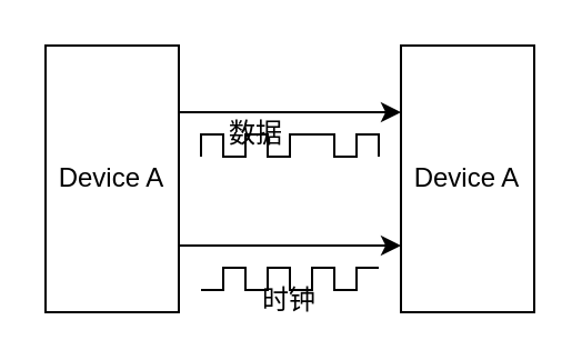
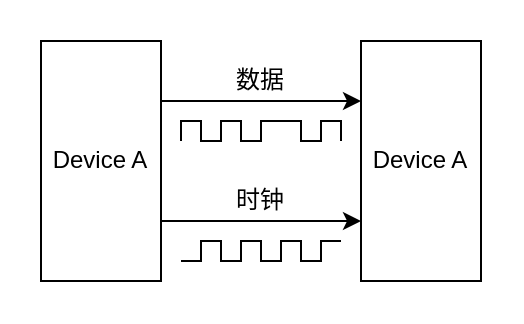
- <mxCell id="7" value="数据" style="text;html=1;strokeColor=none;fillColor=none;align=center;verticalAlign=middle;whiteSpace=wrap;rounded=0;" vertex="1" parent="1"><mxGeometry x="95" y="50" width="40" height="20" as="geometry" /></mxCell>
+ <mxCell id="7" value="数据" style="text;html=1;strokeColor=none;fillColor=none;align=center;verticalAlign=middle;whiteSpace=wrap;rounded=0;" vertex="1" parent="1"><mxGeometry x="110" y="30" width="40" height="20" as="geometry" /></mxCell>
- <mxCell id="6" value="时钟" style="text;html=1;strokeColor=none;fillColor=none;align=center;verticalAlign=middle;whiteSpace=wrap;rounded=0;" vertex="1" parent="1"><mxGeometry x="110" y="125" width="40" height="20" as="geometry" /></mxCell>
+ <mxCell id="6" value="时钟" style="text;html=1;strokeColor=none;fillColor=none;align=center;verticalAlign=middle;whiteSpace=wrap;rounded=0;" vertex="1" parent="1"><mxGeometry x="110" y="90" width="40" height="20" as="geometry" /></mxCell>
